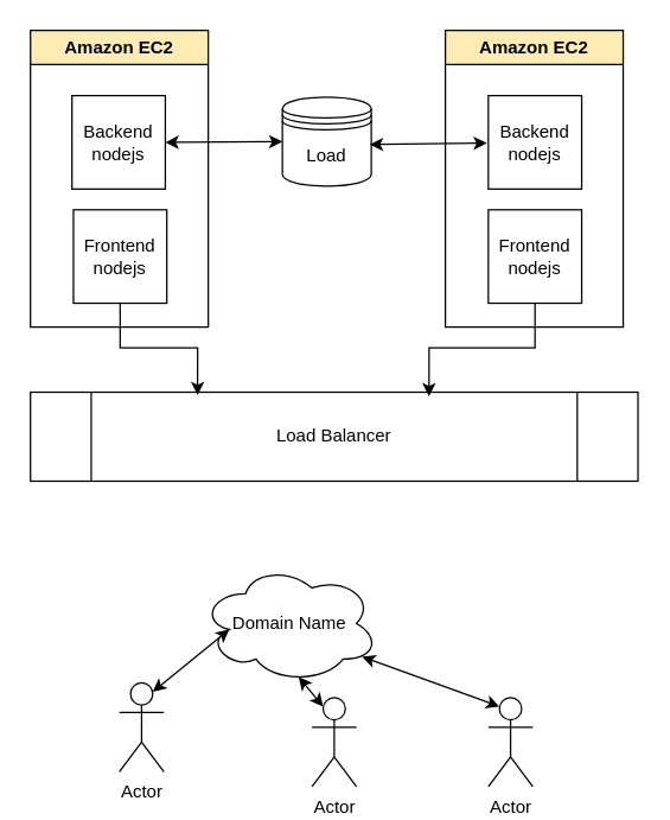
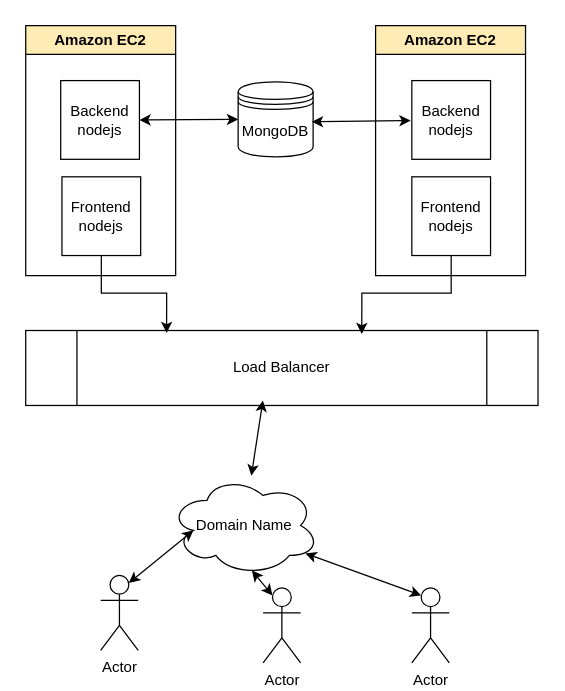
- <mxCell id="5" value="Load" style="shape=datastore;whiteSpace=wrap;html=1;" vertex="1" parent="1"><mxGeometry x="190" y="65" width="60" height="60" as="geometry" /></mxCell>
+ <mxCell id="5" value="MongoDB" style="shape=datastore;whiteSpace=wrap;html=1;" vertex="1" parent="1"><mxGeometry x="190" y="65" width="60" height="60" as="geometry" /></mxCell>
+ <mxCell id="18" value="" style="endArrow=classic;startArrow=classic;html=1;rounded=0;exitX=0.463;exitY=0.933;exitDx=0;exitDy=0;exitPerimeter=0;" edge="1" parent="1" source="9" target="12"><mxGeometry width="50" height="50" relative="1" as="geometry"><mxPoint x="150" y="361" as="sourcePoint" /><mxPoint x="229" y="360" as="targetPoint" /></mxGeometry></mxCell>
